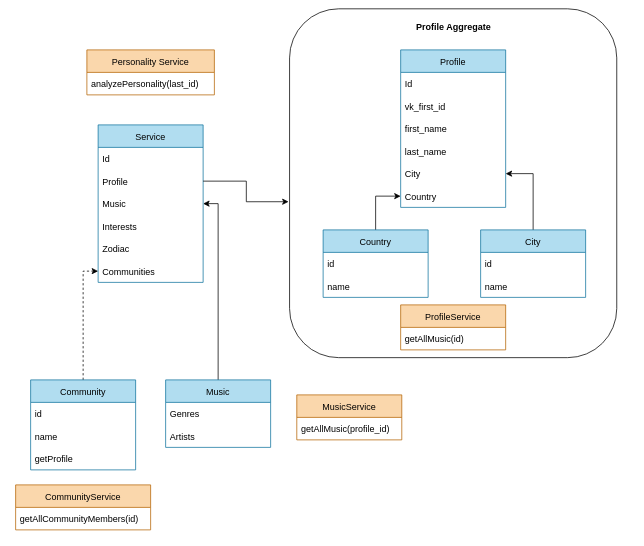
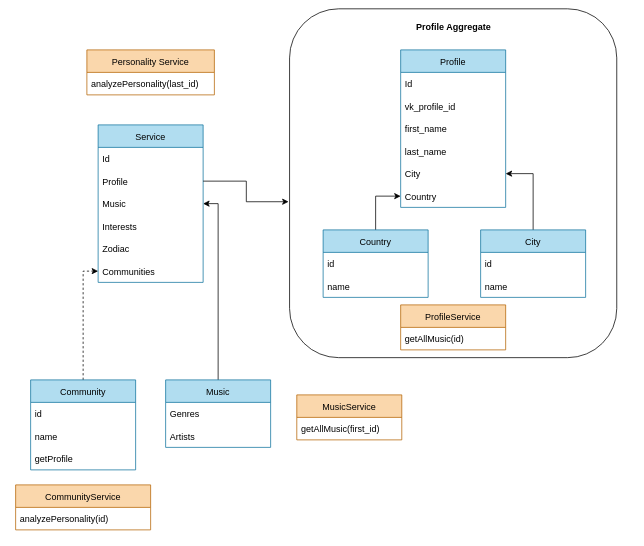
- <mxCell id="16" value="vk_first_id" style="text;strokeColor=none;fillColor=none;align=left;verticalAlign=middle;spacingLeft=4;spacingRight=4;overflow=hidden;points=[[0,0.5],[1,0.5]];portConstraint=eastwest;rotatable=0;" parent="14" vertex="1"><mxGeometry y="60" width="140" height="30" as="geometry" /></mxCell>
+ <mxCell id="16" value="vk_profile_id" style="text;strokeColor=none;fillColor=none;align=left;verticalAlign=middle;spacingLeft=4;spacingRight=4;overflow=hidden;points=[[0,0.5],[1,0.5]];portConstraint=eastwest;rotatable=0;" parent="14" vertex="1"><mxGeometry y="60" width="140" height="30" as="geometry" /></mxCell>
- <mxCell id="39" value="getAllMusic(profile_id)" style="text;strokeColor=none;fillColor=none;align=left;verticalAlign=middle;spacingLeft=4;spacingRight=4;overflow=hidden;points=[[0,0.5],[1,0.5]];portConstraint=eastwest;rotatable=0;labelBackgroundColor=none;" parent="38" vertex="1"><mxGeometry y="30" width="140" height="30" as="geometry" /></mxCell>
+ <mxCell id="39" value="getAllMusic(first_id)" style="text;strokeColor=none;fillColor=none;align=left;verticalAlign=middle;spacingLeft=4;spacingRight=4;overflow=hidden;points=[[0,0.5],[1,0.5]];portConstraint=eastwest;rotatable=0;labelBackgroundColor=none;" parent="38" vertex="1"><mxGeometry y="30" width="140" height="30" as="geometry" /></mxCell>
- <mxCell id="41" value="getAllCommunityMembers(id)" style="text;strokeColor=none;fillColor=none;align=left;verticalAlign=middle;spacingLeft=4;spacingRight=4;overflow=hidden;points=[[0,0.5],[1,0.5]];portConstraint=eastwest;rotatable=0;labelBackgroundColor=none;" parent="40" vertex="1"><mxGeometry y="30" width="180" height="30" as="geometry" /></mxCell>
+ <mxCell id="41" value="analyzePersonality(id)" style="text;strokeColor=none;fillColor=none;align=left;verticalAlign=middle;spacingLeft=4;spacingRight=4;overflow=hidden;points=[[0,0.5],[1,0.5]];portConstraint=eastwest;rotatable=0;labelBackgroundColor=none;" parent="40" vertex="1"><mxGeometry y="30" width="180" height="30" as="geometry" /></mxCell>
